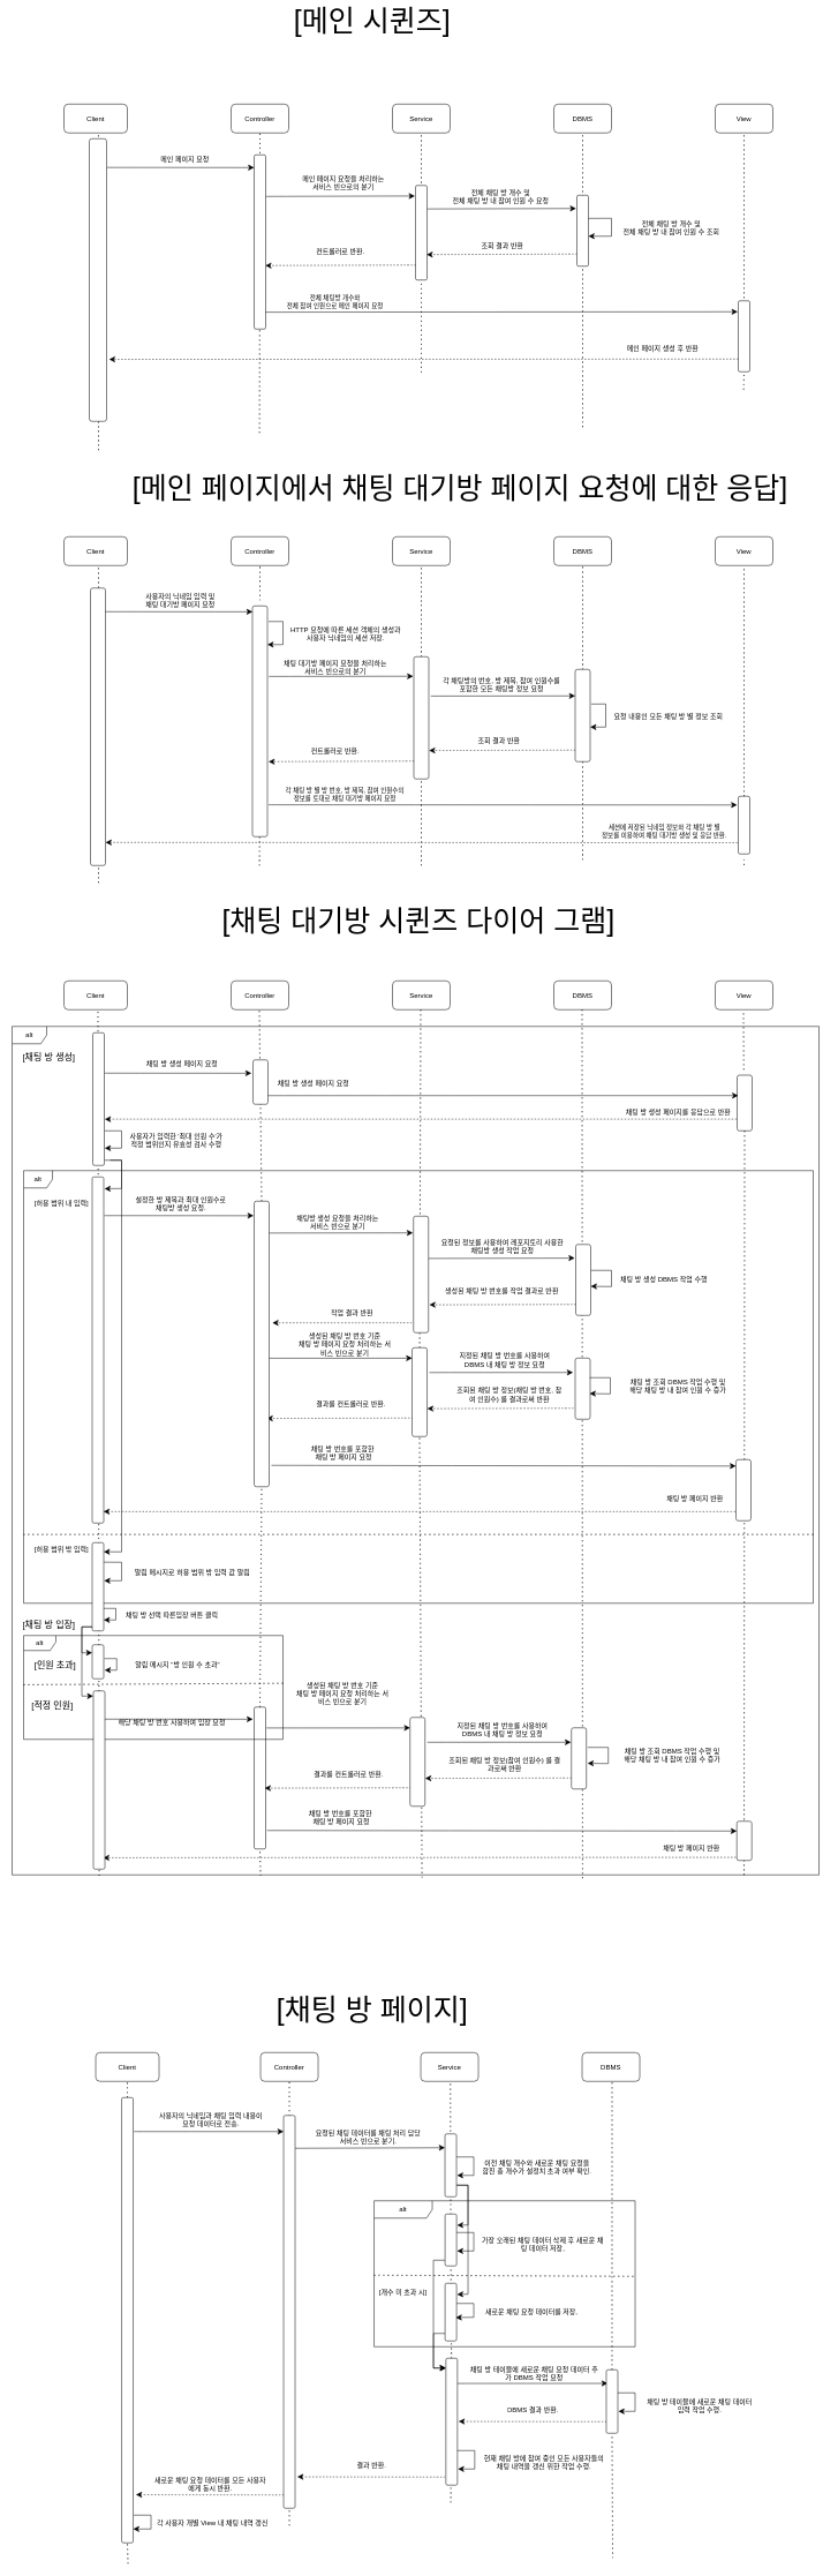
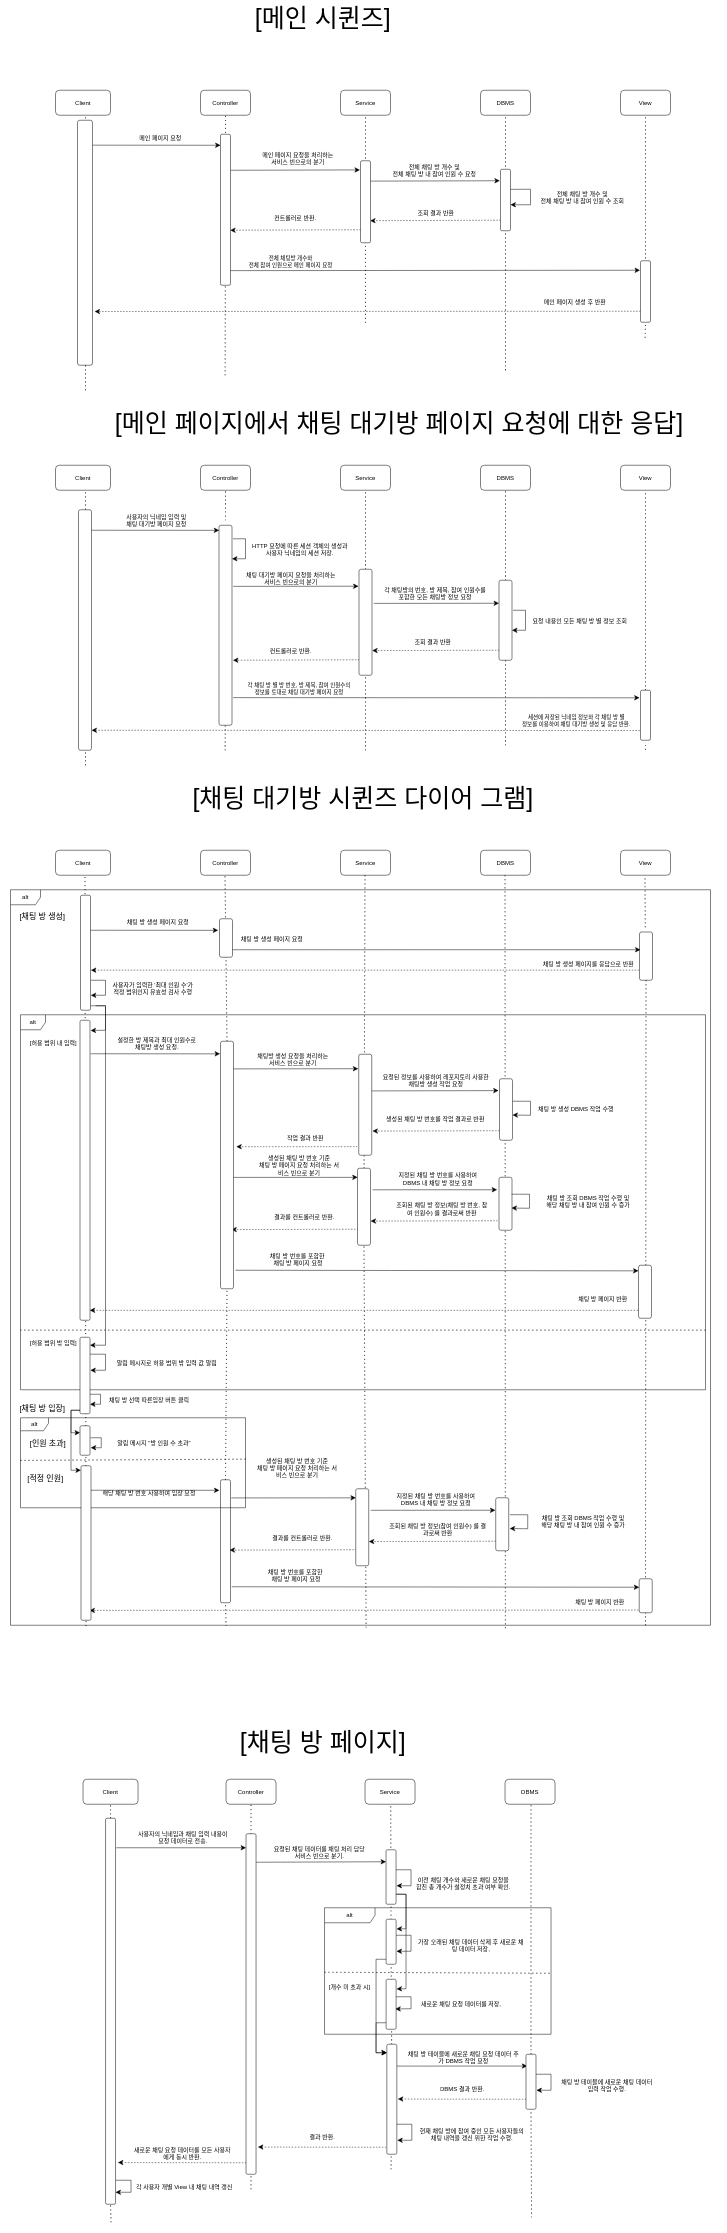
- <mxCell id="188" value="이전 채팅 개수와 새로운 채팅 요청을&lt;div&gt;합친 총 개수가 설정치 초과 여부 확인.&lt;/div&gt;" style="text;html=1;strokeColor=none;fillColor=none;align=center;verticalAlign=middle;whiteSpace=wrap;overflow=hidden;" parent="1" vertex="1"><mxGeometry x="821.08" y="3740" width="220" height="32" as="geometry" /></mxCell>
+ <mxCell id="188" value="이전 채팅 개수와 새로운 채팅 요청을&lt;div&gt;합친 총 개수가 설정치 초과 여부 확인.&lt;/div&gt;" style="text;html=1;strokeColor=none;fillColor=none;align=center;verticalAlign=middle;whiteSpace=wrap;overflow=hidden;" parent="1" vertex="1"><mxGeometry x="816.08" y="3750" width="220" height="32" as="geometry" /></mxCell>
